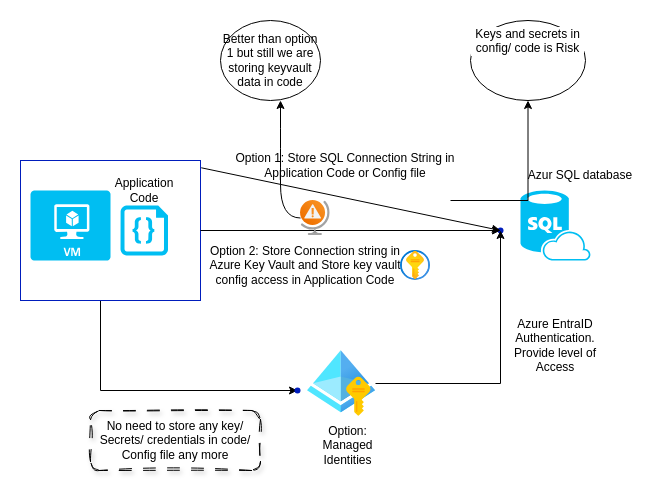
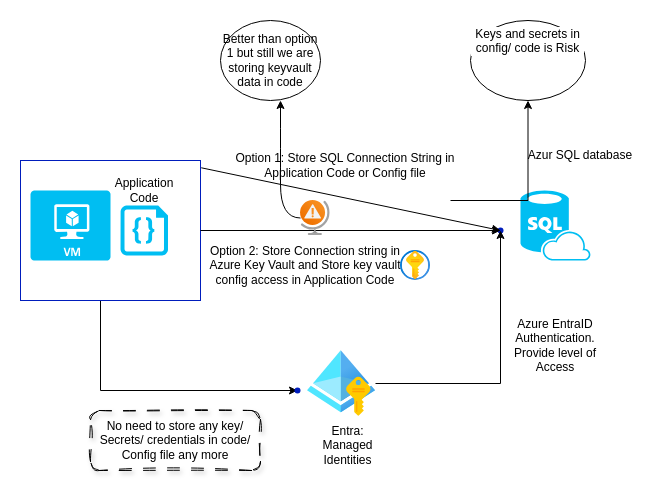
- <mxCell id="9" value="Azur SQL database" style="text;html=1;align=center;verticalAlign=middle;whiteSpace=wrap;rounded=0;" vertex="1" parent="1"><mxGeometry x="520" y="160" width="120" height="30" as="geometry" /></mxCell>
+ <mxCell id="9" value="Azur SQL database" style="text;html=1;align=center;verticalAlign=middle;whiteSpace=wrap;rounded=0;" vertex="1" parent="1"><mxGeometry x="520" y="140" width="120" height="30" as="geometry" /></mxCell>
- <mxCell id="22" value="Option: Managed Identities" style="text;html=1;align=center;verticalAlign=middle;whiteSpace=wrap;rounded=0;" vertex="1" parent="1"><mxGeometry x="315" y="420" width="65" height="50" as="geometry" /></mxCell>
+ <mxCell id="22" value="Entra: Managed Identities" style="text;html=1;align=center;verticalAlign=middle;whiteSpace=wrap;rounded=0;" vertex="1" parent="1"><mxGeometry x="315" y="420" width="65" height="50" as="geometry" /></mxCell>
